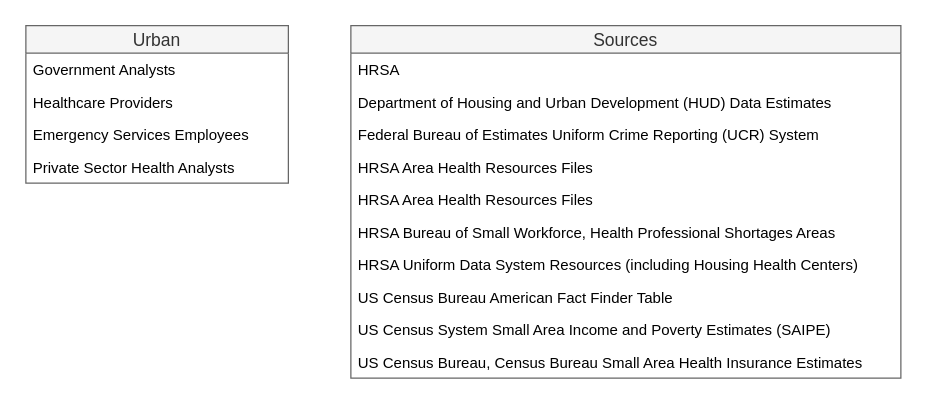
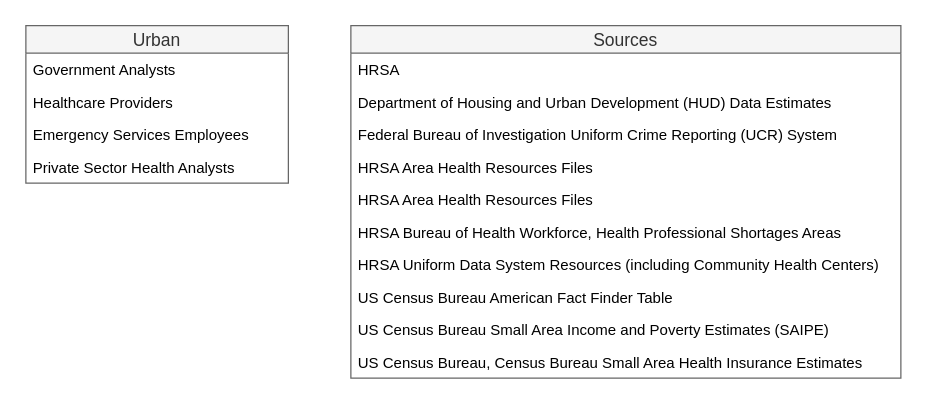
- <mxCell id="10" value="Federal Bureau of Estimates Uniform Crime Reporting (UCR) System" style="text;strokeColor=none;fillColor=none;spacingLeft=4;spacingRight=4;overflow=hidden;rotatable=0;points=[[0,0.5],[1,0.5]];portConstraint=eastwest;fontSize=12;" parent="7" vertex="1"><mxGeometry y="74" width="440" height="26" as="geometry" /></mxCell>
+ <mxCell id="10" value="Federal Bureau of Investigation Uniform Crime Reporting (UCR) System" style="text;strokeColor=none;fillColor=none;spacingLeft=4;spacingRight=4;overflow=hidden;rotatable=0;points=[[0,0.5],[1,0.5]];portConstraint=eastwest;fontSize=12;" parent="7" vertex="1"><mxGeometry y="74" width="440" height="26" as="geometry" /></mxCell>
- <mxCell id="13" value="HRSA Bureau of Small Workforce, Health Professional Shortages Areas" style="text;strokeColor=none;fillColor=none;spacingLeft=4;spacingRight=4;overflow=hidden;rotatable=0;points=[[0,0.5],[1,0.5]];portConstraint=eastwest;fontSize=12;" parent="7" vertex="1"><mxGeometry y="152" width="440" height="26" as="geometry" /></mxCell>
+ <mxCell id="13" value="HRSA Bureau of Health Workforce, Health Professional Shortages Areas" style="text;strokeColor=none;fillColor=none;spacingLeft=4;spacingRight=4;overflow=hidden;rotatable=0;points=[[0,0.5],[1,0.5]];portConstraint=eastwest;fontSize=12;" parent="7" vertex="1"><mxGeometry y="152" width="440" height="26" as="geometry" /></mxCell>
- <mxCell id="14" value="HRSA Uniform Data System Resources (including Housing Health Centers)" style="text;strokeColor=none;fillColor=none;spacingLeft=4;spacingRight=4;overflow=hidden;rotatable=0;points=[[0,0.5],[1,0.5]];portConstraint=eastwest;fontSize=12;" parent="7" vertex="1"><mxGeometry y="178" width="440" height="26" as="geometry" /></mxCell>
+ <mxCell id="14" value="HRSA Uniform Data System Resources (including Community Health Centers)" style="text;strokeColor=none;fillColor=none;spacingLeft=4;spacingRight=4;overflow=hidden;rotatable=0;points=[[0,0.5],[1,0.5]];portConstraint=eastwest;fontSize=12;" parent="7" vertex="1"><mxGeometry y="178" width="440" height="26" as="geometry" /></mxCell>
- <mxCell id="16" value="US Census System Small Area Income and Poverty Estimates (SAIPE) " style="text;strokeColor=none;fillColor=none;spacingLeft=4;spacingRight=4;overflow=hidden;rotatable=0;points=[[0,0.5],[1,0.5]];portConstraint=eastwest;fontSize=12;" parent="7" vertex="1"><mxGeometry y="230" width="440" height="26" as="geometry" /></mxCell>
+ <mxCell id="16" value="US Census Bureau Small Area Income and Poverty Estimates (SAIPE) " style="text;strokeColor=none;fillColor=none;spacingLeft=4;spacingRight=4;overflow=hidden;rotatable=0;points=[[0,0.5],[1,0.5]];portConstraint=eastwest;fontSize=12;" parent="7" vertex="1"><mxGeometry y="230" width="440" height="26" as="geometry" /></mxCell>
